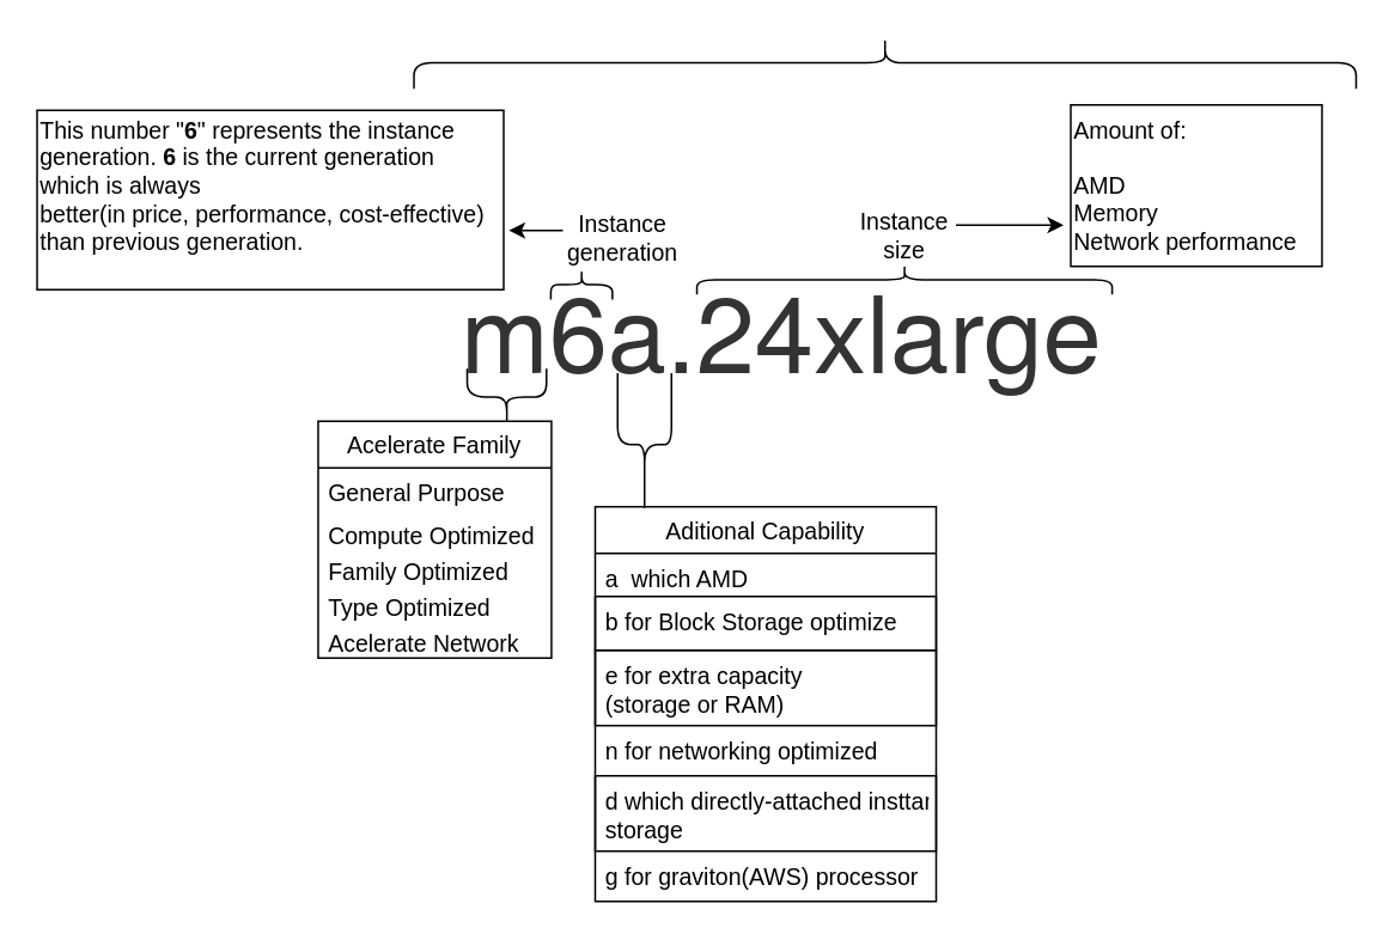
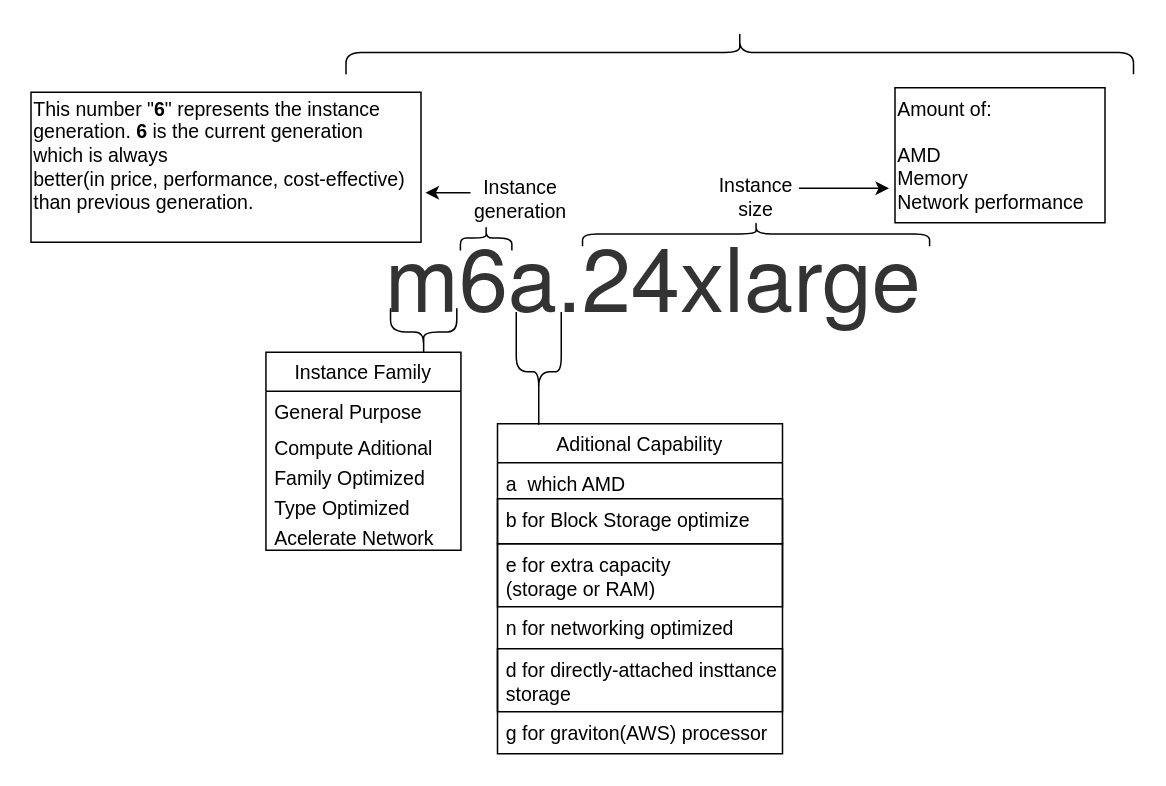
- <mxCell id="18" value="Acelerate Family" style="swimlane;fontStyle=0;childLayout=stackLayout;horizontal=1;startSize=26;fillColor=none;horizontalStack=0;resizeParent=1;resizeParentMax=0;resizeLast=0;collapsible=1;marginBottom=0;fontSize=13;" vertex="1" parent="1"><mxGeometry x="176.63" y="234.38" width="130" height="132" as="geometry"><mxRectangle x="136.63" y="261.38" width="142" height="28" as="alternateBounds" /></mxGeometry></mxCell>
+ <mxCell id="18" value="Instance Family" style="swimlane;fontStyle=0;childLayout=stackLayout;horizontal=1;startSize=26;fillColor=none;horizontalStack=0;resizeParent=1;resizeParentMax=0;resizeLast=0;collapsible=1;marginBottom=0;fontSize=13;" vertex="1" parent="1"><mxGeometry x="176.63" y="234.38" width="130" height="132" as="geometry"><mxRectangle x="136.63" y="261.38" width="142" height="28" as="alternateBounds" /></mxGeometry></mxCell>
- <mxCell id="20" value="Compute Optimized " style="text;strokeColor=none;fillColor=none;align=left;verticalAlign=top;spacingLeft=4;spacingRight=4;overflow=hidden;rotatable=0;points=[[0,0.5],[1,0.5]];portConstraint=eastwest;fontSize=13;" vertex="1" parent="18"><mxGeometry y="50" width="130" height="20" as="geometry" /></mxCell>
+ <mxCell id="20" value="Compute Aditional " style="text;strokeColor=none;fillColor=none;align=left;verticalAlign=top;spacingLeft=4;spacingRight=4;overflow=hidden;rotatable=0;points=[[0,0.5],[1,0.5]];portConstraint=eastwest;fontSize=13;" vertex="1" parent="18"><mxGeometry y="50" width="130" height="20" as="geometry" /></mxCell>
- <mxCell id="12" value="d which directly-attached insttance &#10;storage " style="text;strokeColor=default;fillColor=none;align=left;verticalAlign=top;spacingLeft=4;spacingRight=4;overflow=hidden;rotatable=0;points=[[0,0.5],[1,0.5]];portConstraint=eastwest;fontSize=13;" vertex="1" parent="7"><mxGeometry y="150" width="190" height="42" as="geometry" /></mxCell>
+ <mxCell id="12" value="d for directly-attached insttance &#10;storage " style="text;strokeColor=default;fillColor=none;align=left;verticalAlign=top;spacingLeft=4;spacingRight=4;overflow=hidden;rotatable=0;points=[[0,0.5],[1,0.5]];portConstraint=eastwest;fontSize=13;" vertex="1" parent="7"><mxGeometry y="150" width="190" height="42" as="geometry" /></mxCell>
